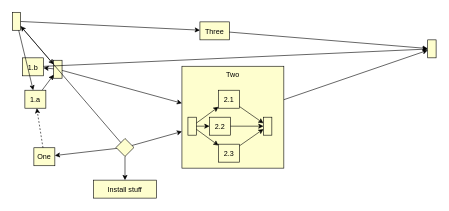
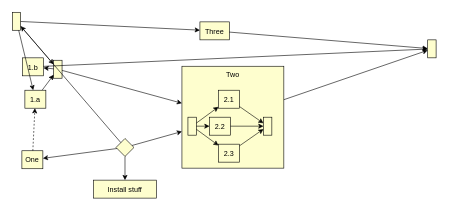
- <mxCell id="7" value="One" style="recursiveResize=0;fillColor=#fefece" parent="1" vertex="1"><mxGeometry x="56" y="246" width="35" height="30" as="geometry" /></mxCell>
+ <mxCell id="7" value="One" style="recursiveResize=0;fillColor=#fefece" parent="1" vertex="1"><mxGeometry x="36" y="251" width="35" height="30" as="geometry" /></mxCell>
